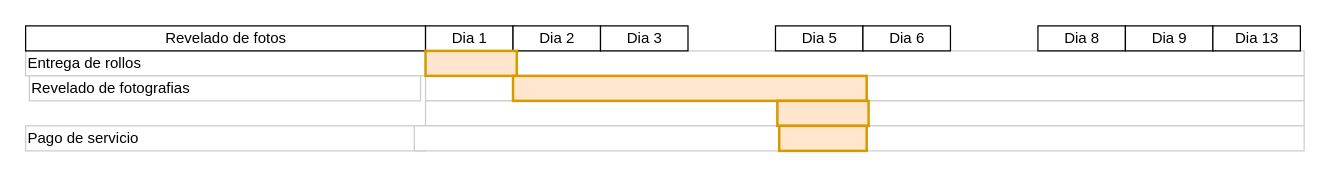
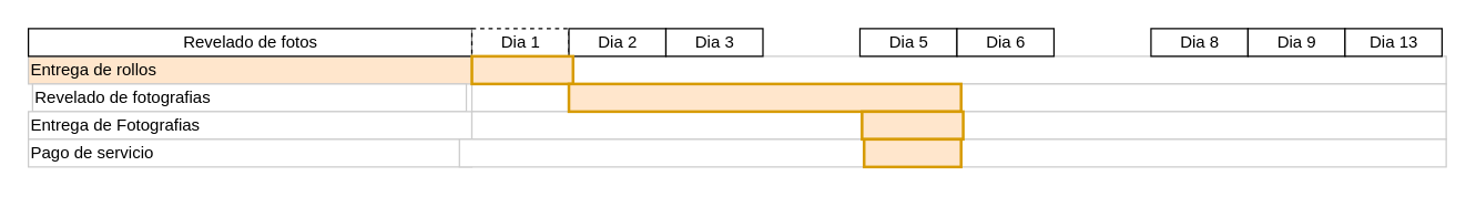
- <mxCell id="8" value="Dia 1" style="strokeWidth=1;fontStyle=0;html=1;" vertex="1" parent="1"><mxGeometry x="340" y="20" width="70" height="20" as="geometry" /></mxCell>
+ <mxCell id="8" value="Dia 1" style="strokeWidth=1;fontStyle=0;html=1;dashed=1;" vertex="1" parent="1"><mxGeometry x="340" y="20" width="70" height="20" as="geometry" /></mxCell>
- <mxCell id="2" value="Entrega de rollos" style="align=left;strokeColor=#CCCCCC;html=1;" vertex="1" parent="1"><mxGeometry x="20" y="40" width="320.0" height="20.0" as="geometry" /></mxCell>
+ <mxCell id="2" value="Entrega de rollos" style="align=left;strokeColor=#CCCCCC;html=1;fillColor=#ffe6cc;" vertex="1" parent="1"><mxGeometry x="20" y="40" width="320.0" height="20.0" as="geometry" /></mxCell>
+ <mxCell id="4" value="Entrega de Fotografias" style="align=left;strokeColor=#CCCCCC;html=1;" vertex="1" parent="1"><mxGeometry x="20" y="80" width="320.0" height="20" as="geometry" /></mxCell>
